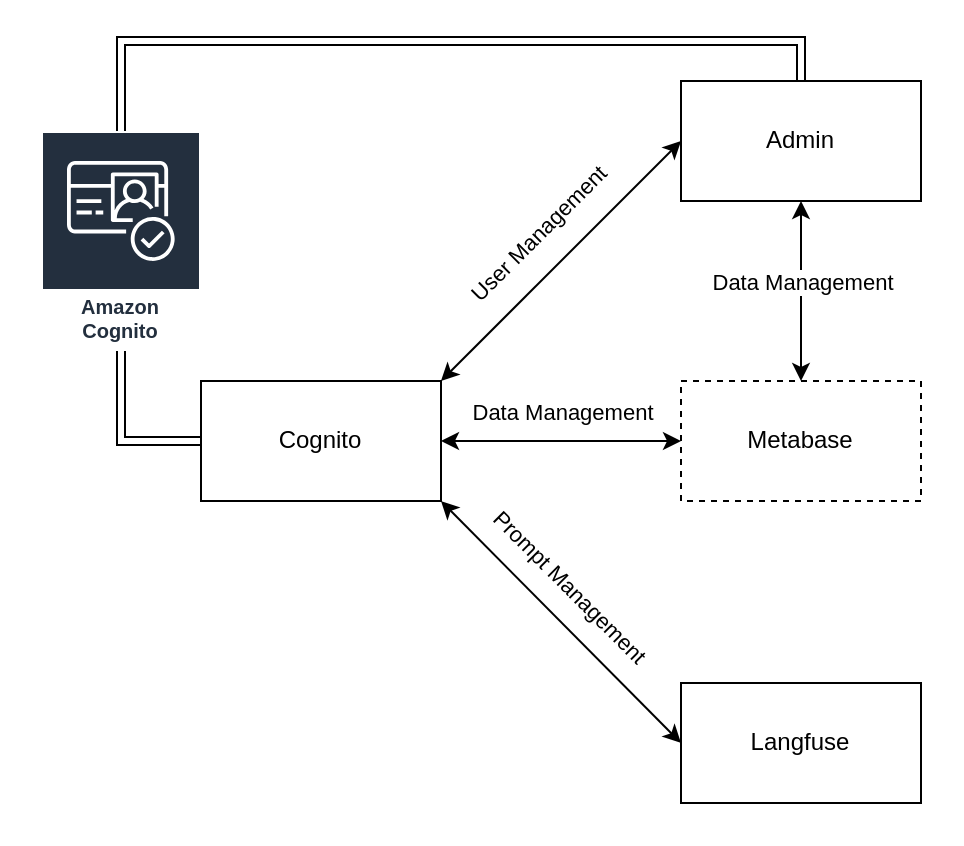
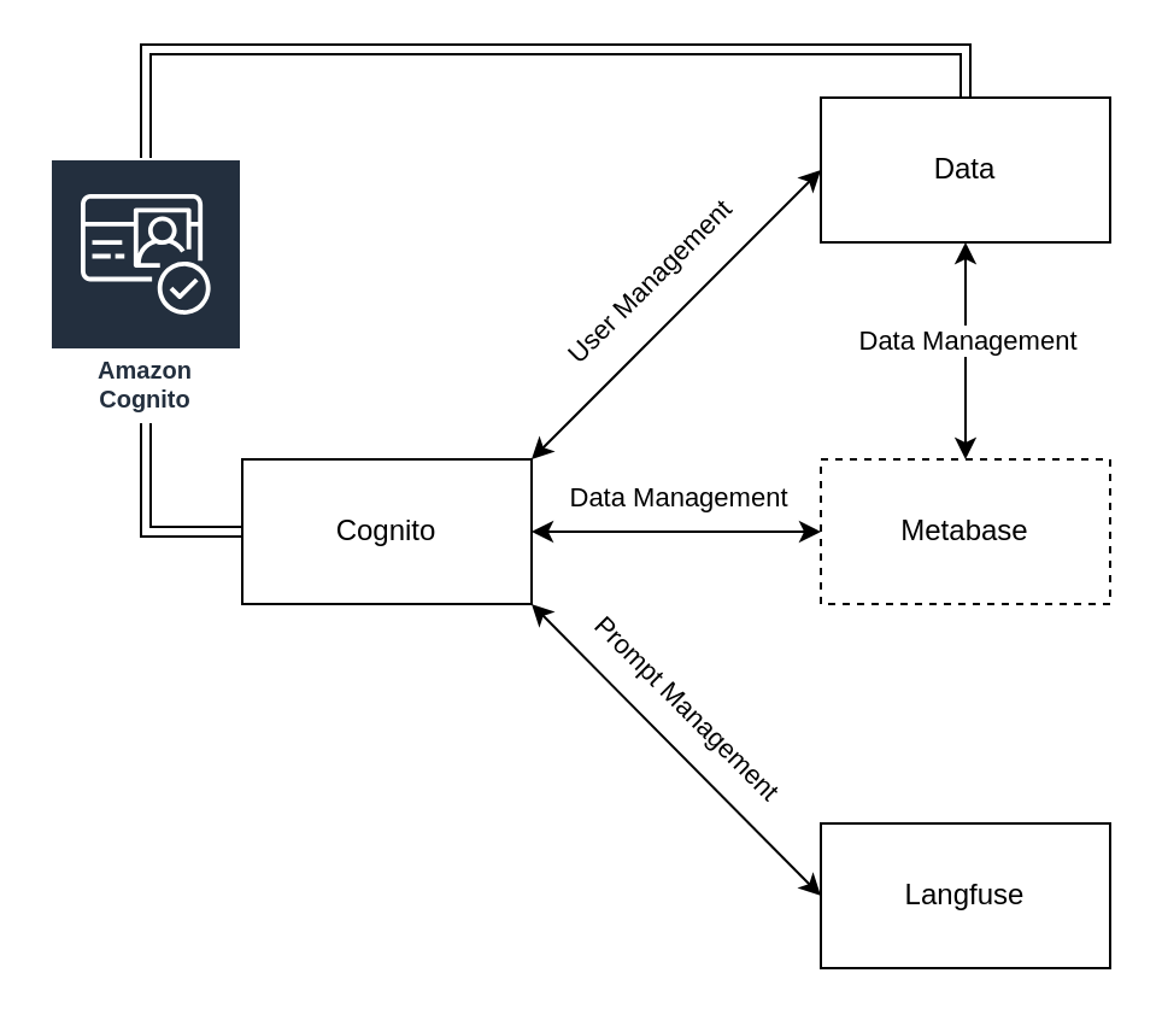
- <mxCell id="3" value="Admin" style="rounded=0;whiteSpace=wrap;html=1;" vertex="1" parent="1"><mxGeometry x="340" y="40" width="120" height="60" as="geometry" /></mxCell>
+ <mxCell id="3" value="Data" style="rounded=0;whiteSpace=wrap;html=1;" vertex="1" parent="1"><mxGeometry x="340" y="40" width="120" height="60" as="geometry" /></mxCell>
